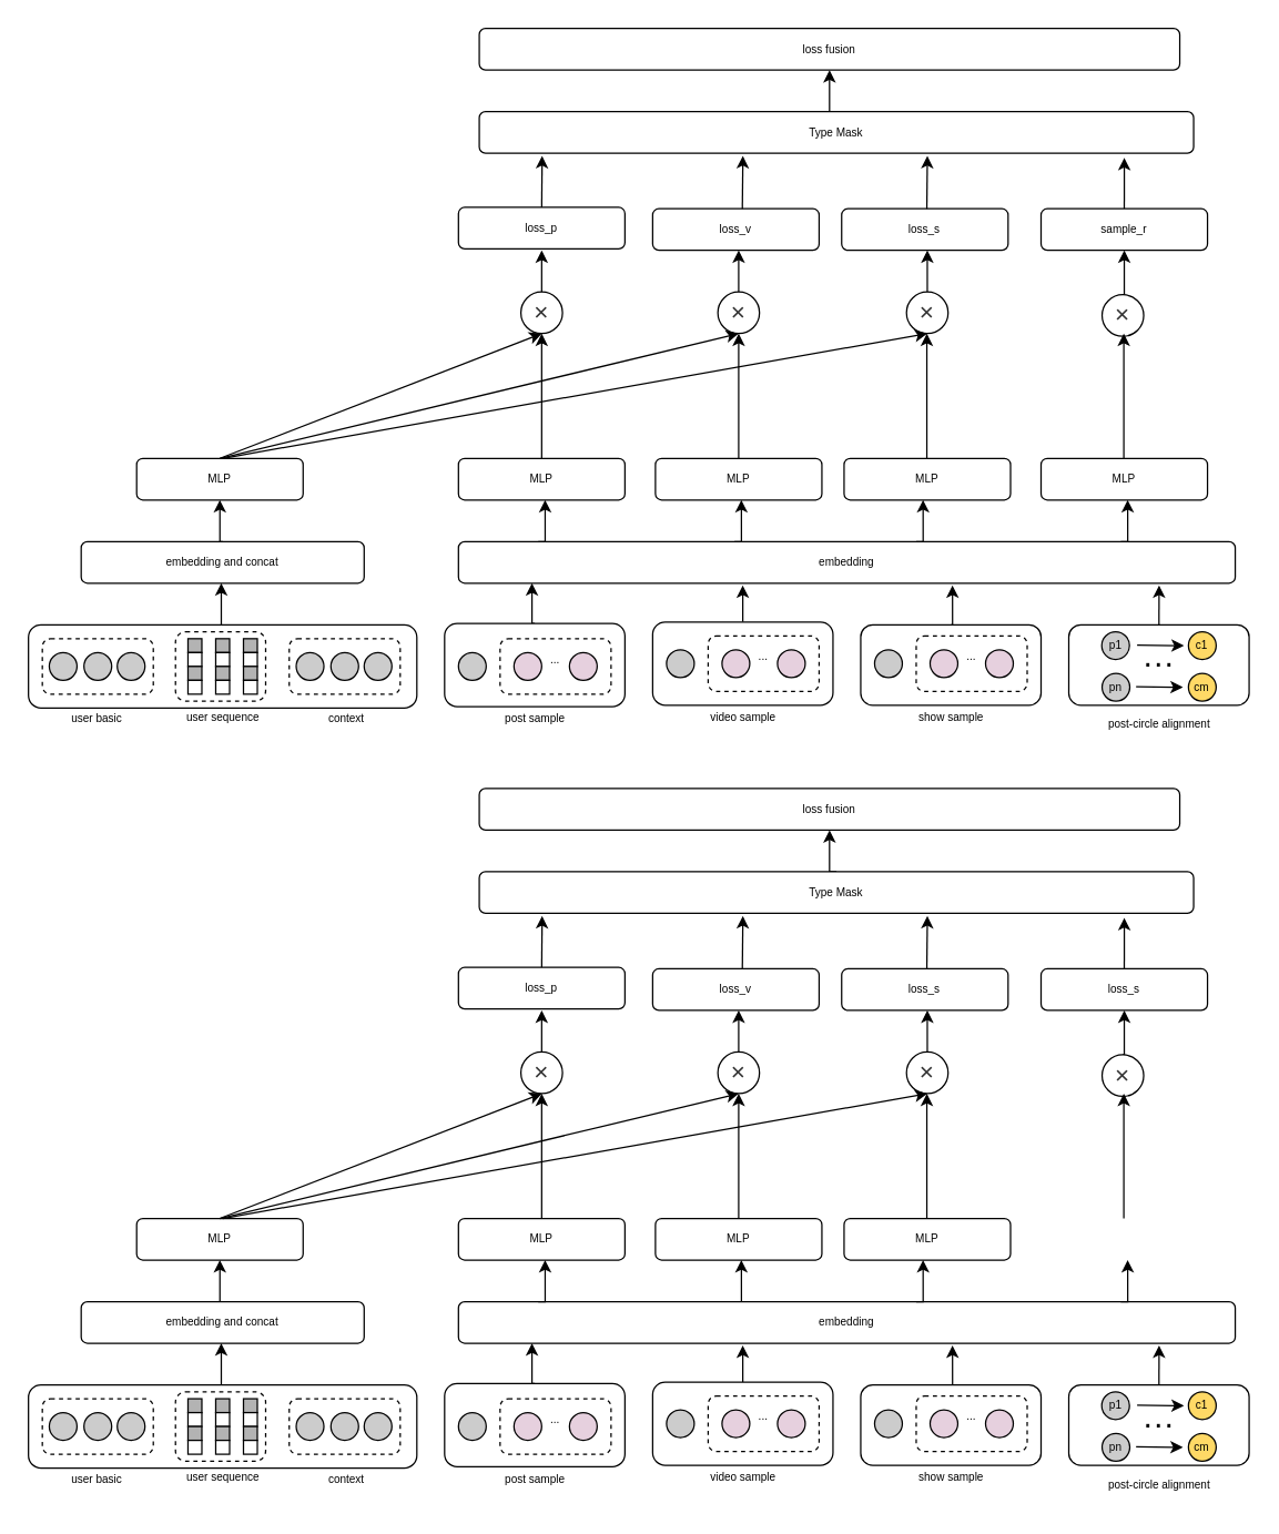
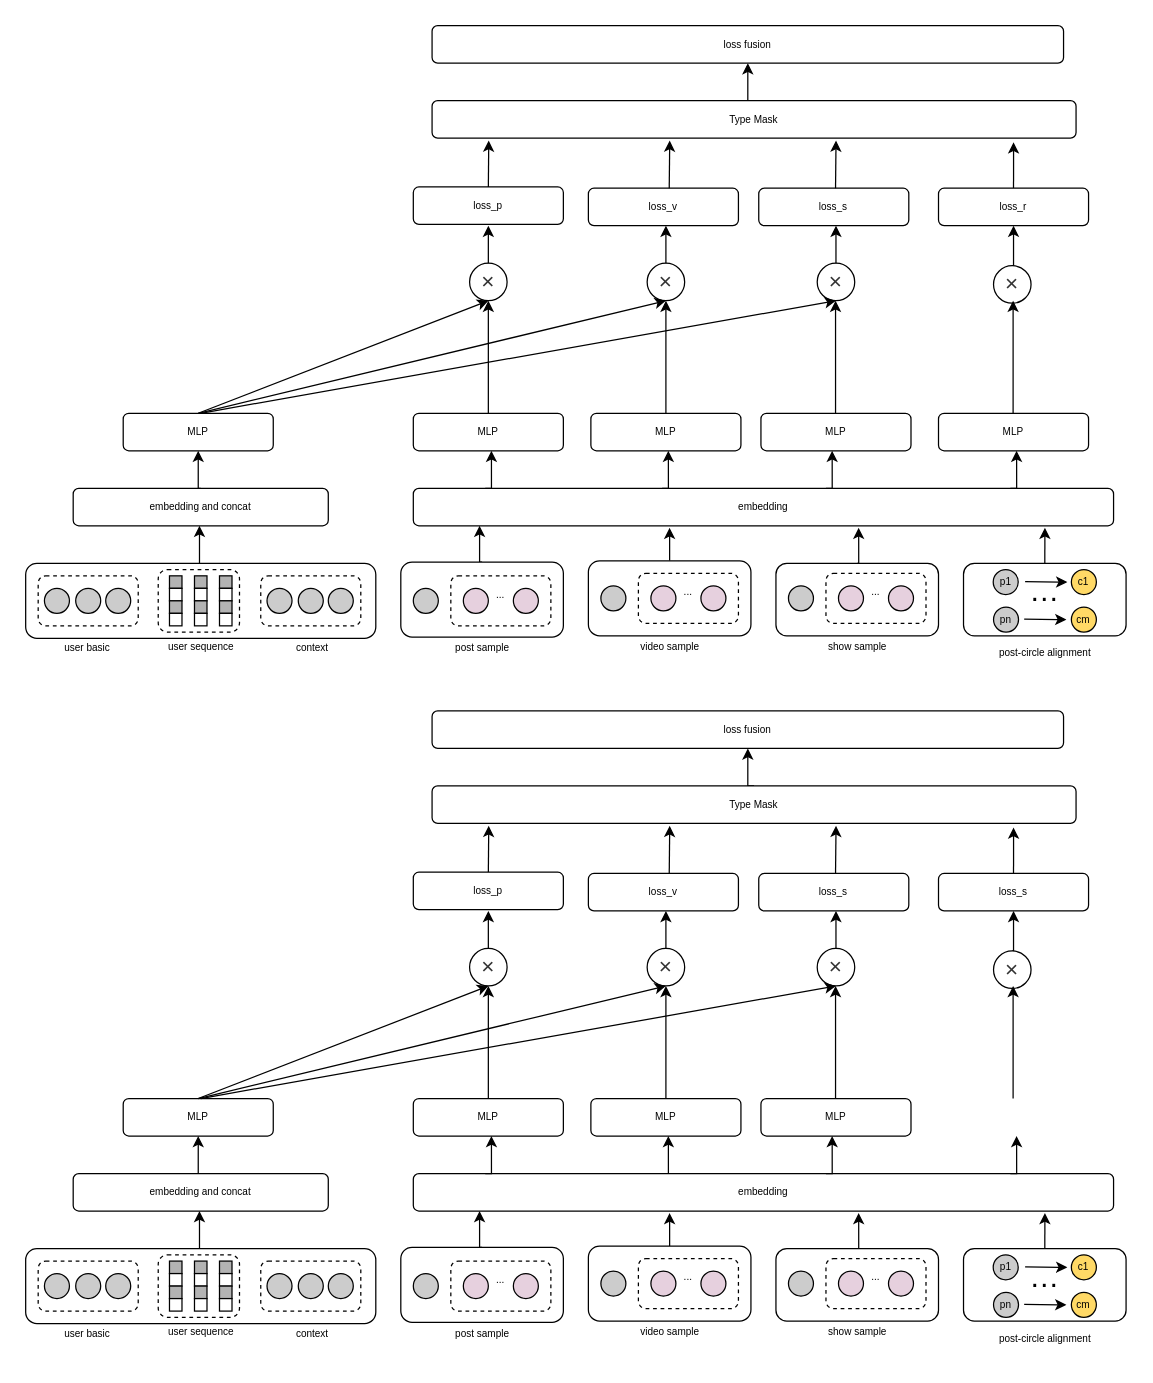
- <mxCell id="102" value="sample_r" style="rounded=1;whiteSpace=wrap;html=1;fontSize=8;fillColor=#FFFFFF;" parent="1" vertex="1"><mxGeometry x="750" y="150" width="120" height="30" as="geometry" /></mxCell>
+ <mxCell id="102" value="loss_r" style="rounded=1;whiteSpace=wrap;html=1;fontSize=8;fillColor=#FFFFFF;" parent="1" vertex="1"><mxGeometry x="750" y="150" width="120" height="30" as="geometry" /></mxCell>
